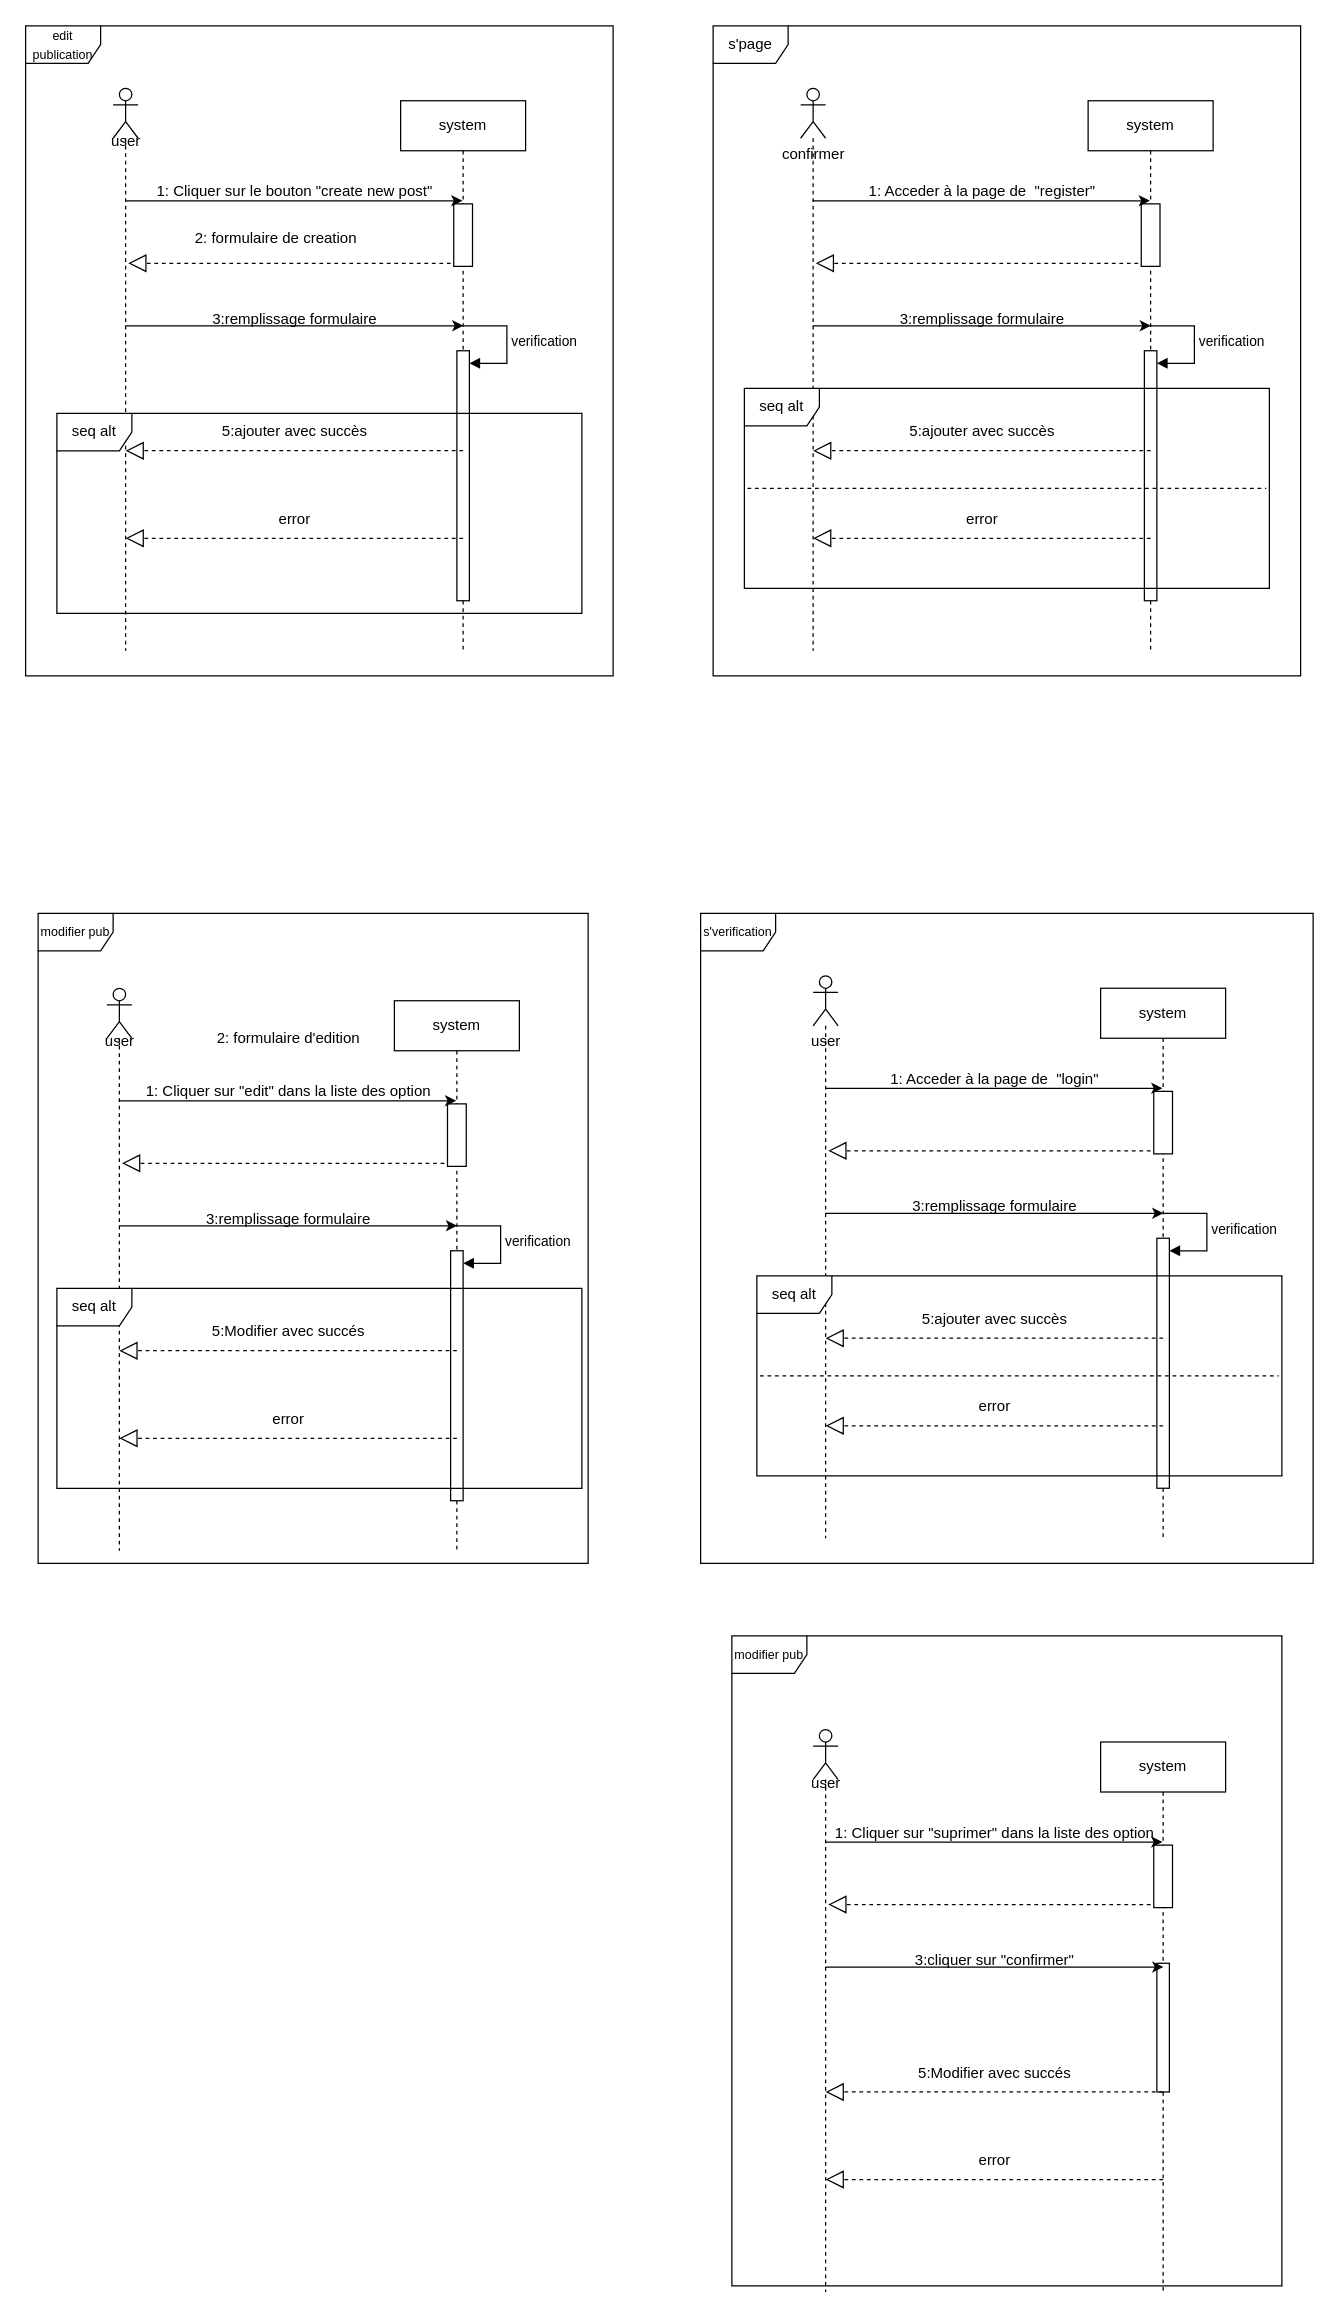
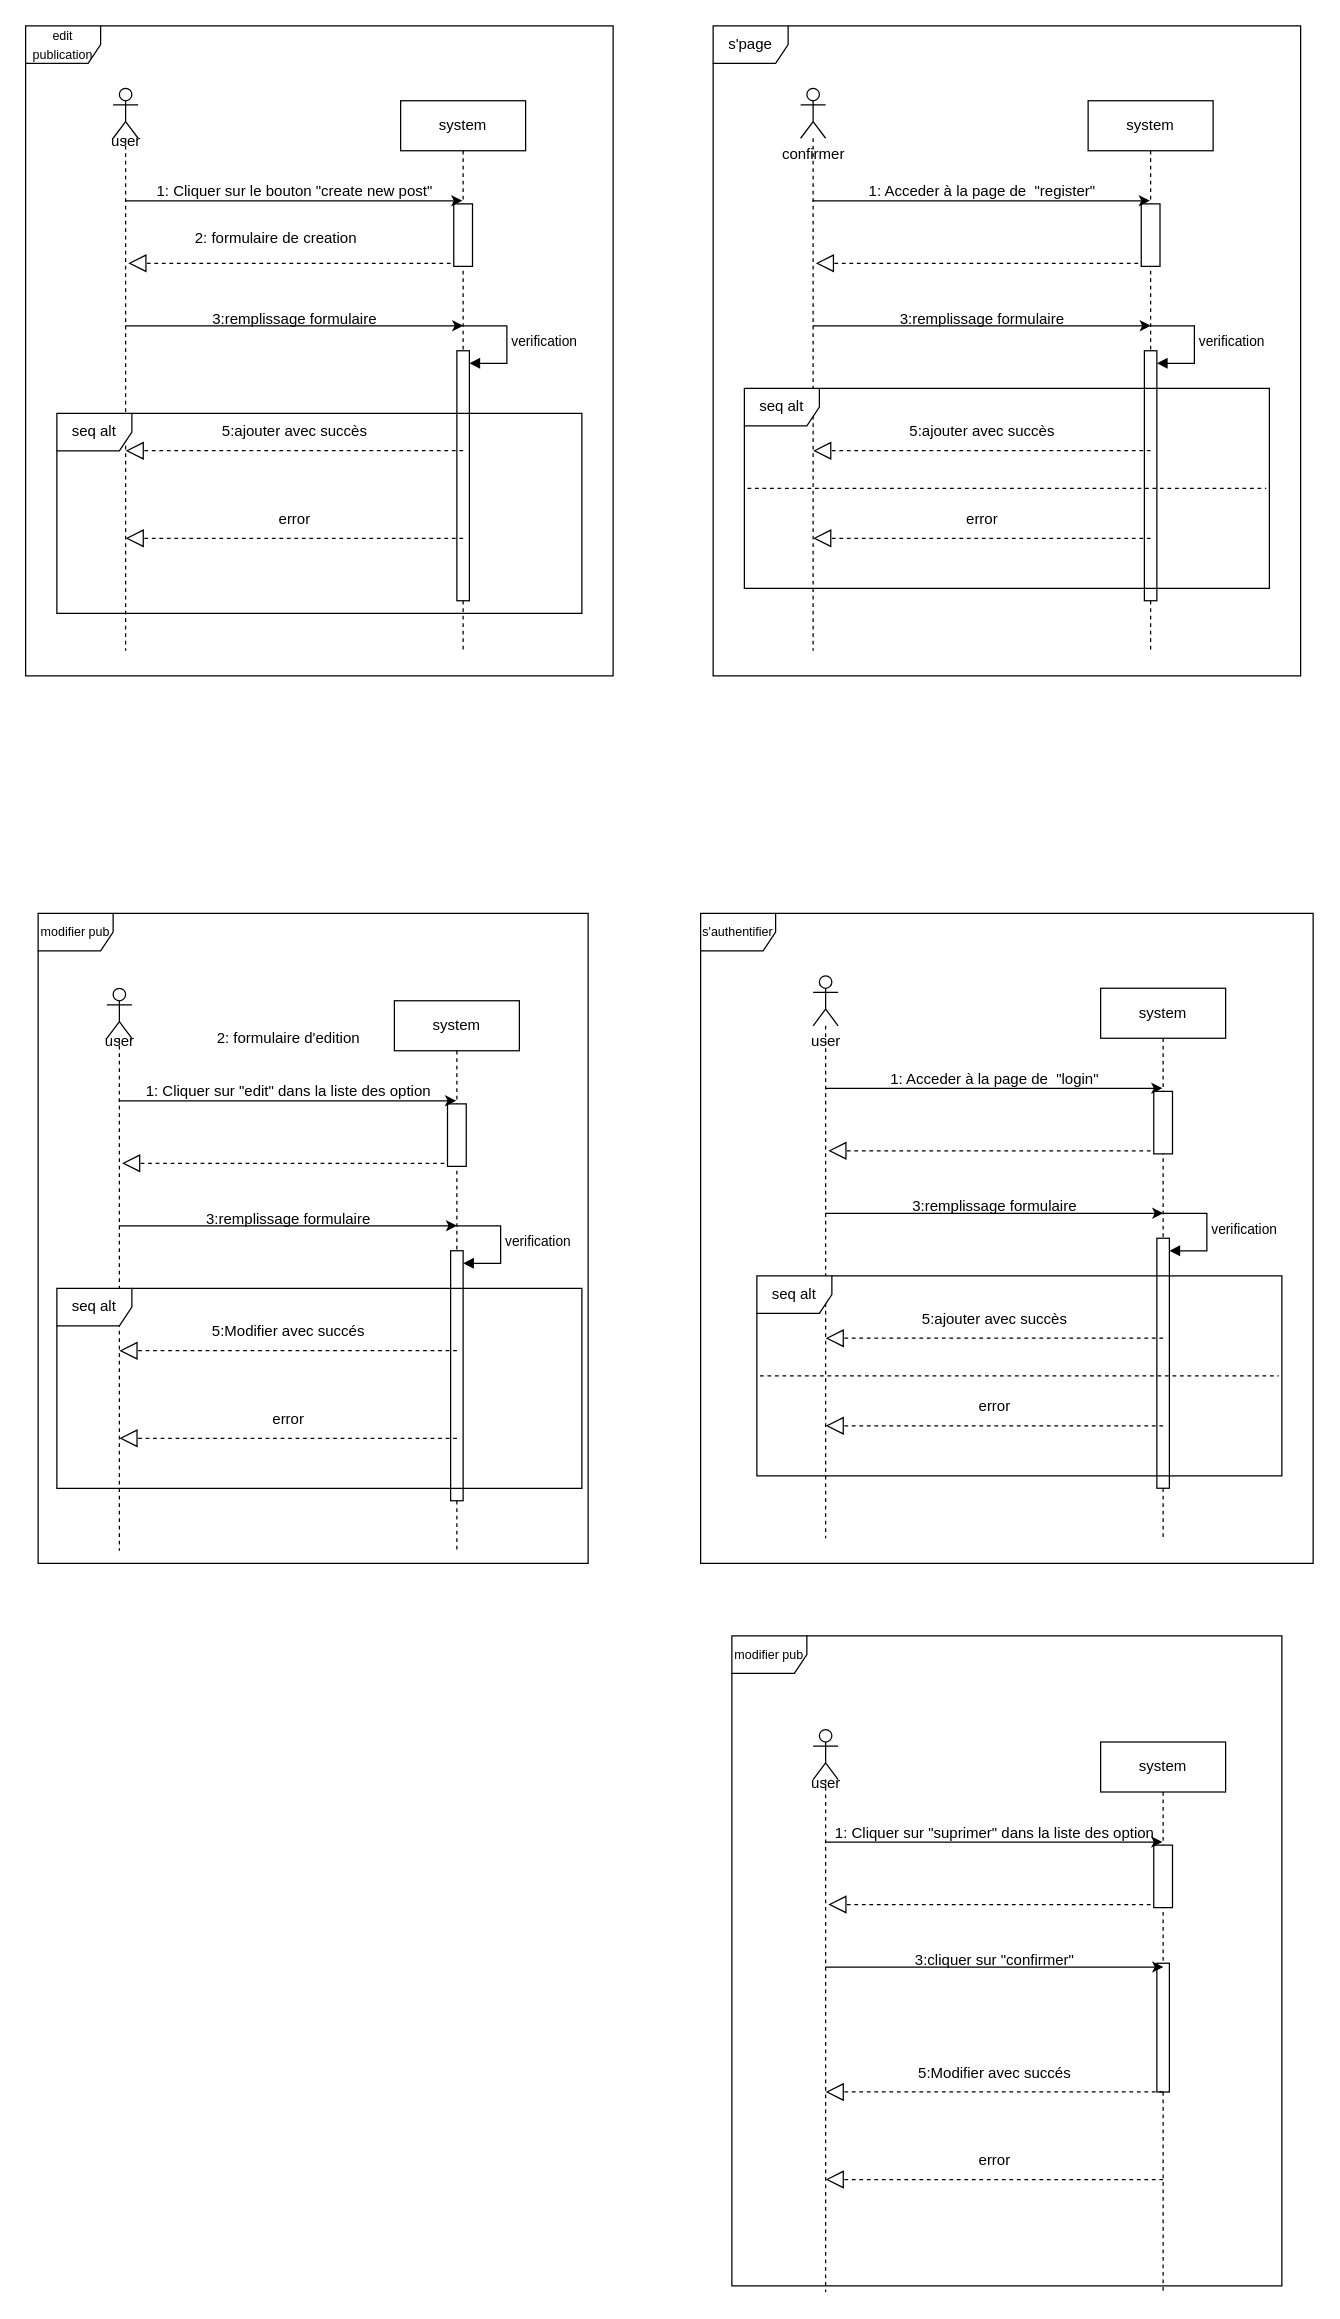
- <mxCell id="20" value="&lt;font style=&quot;font-size: 10px;&quot;&gt;s'verification&lt;/font&gt;" style="shape=umlFrame;whiteSpace=wrap;html=1;pointerEvents=0;" vertex="1" parent="1"><mxGeometry x="560" y="730" width="490" height="520" as="geometry" /></mxCell>
+ <mxCell id="20" value="&lt;font style=&quot;font-size: 10px;&quot;&gt;s'authentifier&lt;/font&gt;" style="shape=umlFrame;whiteSpace=wrap;html=1;pointerEvents=0;" vertex="1" parent="1"><mxGeometry x="560" y="730" width="490" height="520" as="geometry" /></mxCell>
